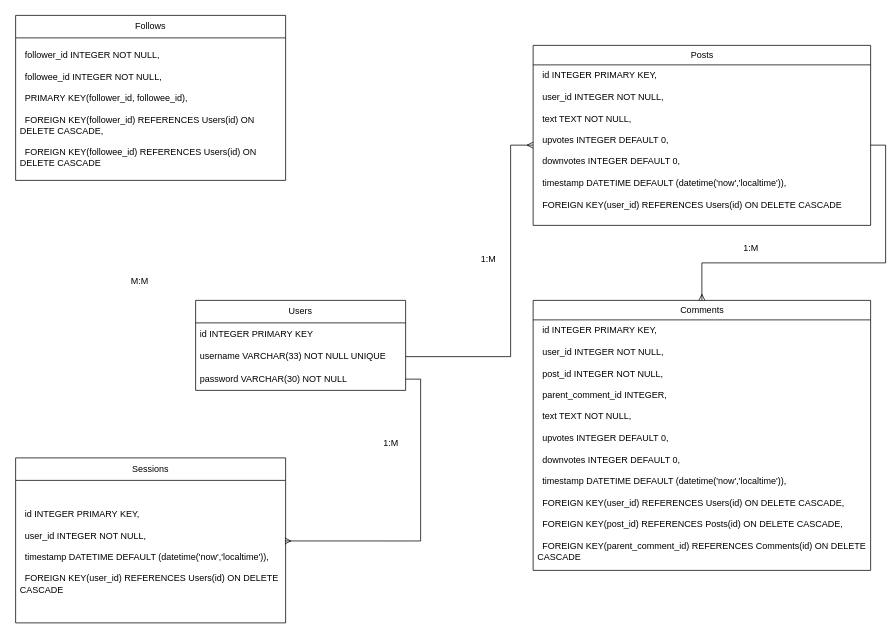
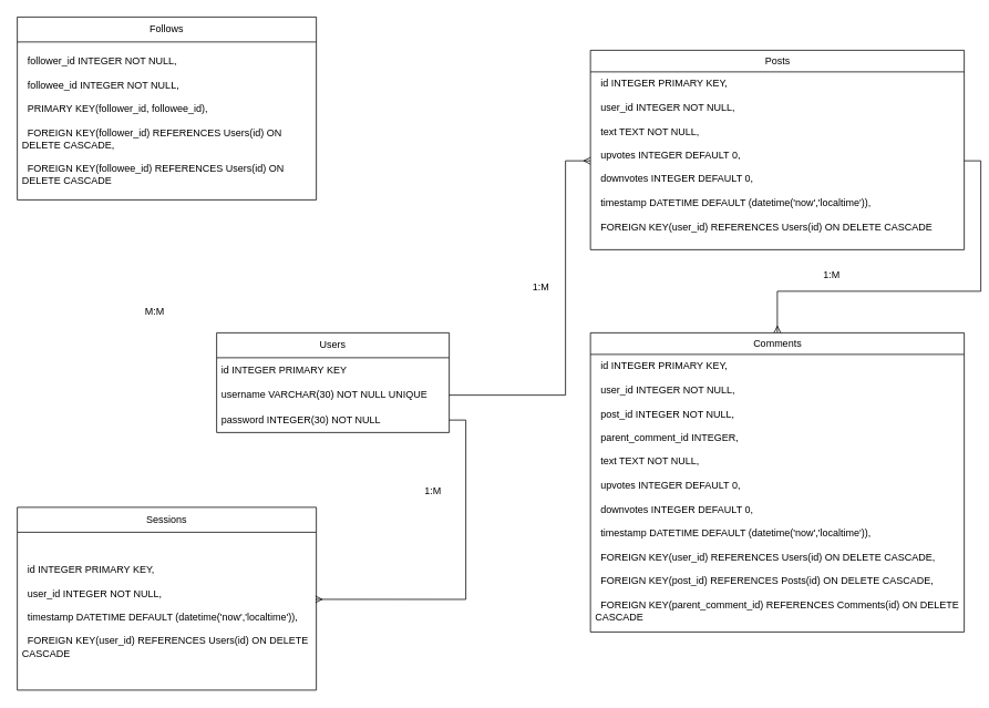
- <mxCell id="4" value="username VARCHAR(33) NOT NULL UNIQUE" style="text;strokeColor=none;fillColor=none;align=left;verticalAlign=middle;spacingLeft=4;spacingRight=4;overflow=hidden;points=[[0,0.5],[1,0.5]];portConstraint=eastwest;rotatable=0;whiteSpace=wrap;html=1;" vertex="1" parent="2"><mxGeometry y="60" width="280" height="30" as="geometry" /></mxCell>
+ <mxCell id="4" value="username VARCHAR(30) NOT NULL UNIQUE" style="text;strokeColor=none;fillColor=none;align=left;verticalAlign=middle;spacingLeft=4;spacingRight=4;overflow=hidden;points=[[0,0.5],[1,0.5]];portConstraint=eastwest;rotatable=0;whiteSpace=wrap;html=1;" vertex="1" parent="2"><mxGeometry y="60" width="280" height="30" as="geometry" /></mxCell>
- <mxCell id="5" value="password VARCHAR(30) NOT NULL" style="text;strokeColor=none;fillColor=none;align=left;verticalAlign=middle;spacingLeft=4;spacingRight=4;overflow=hidden;points=[[0,0.5],[1,0.5]];portConstraint=eastwest;rotatable=0;whiteSpace=wrap;html=1;" vertex="1" parent="2"><mxGeometry y="90" width="280" height="30" as="geometry" /></mxCell>
+ <mxCell id="5" value="password INTEGER(30) NOT NULL" style="text;strokeColor=none;fillColor=none;align=left;verticalAlign=middle;spacingLeft=4;spacingRight=4;overflow=hidden;points=[[0,0.5],[1,0.5]];portConstraint=eastwest;rotatable=0;whiteSpace=wrap;html=1;" vertex="1" parent="2"><mxGeometry y="90" width="280" height="30" as="geometry" /></mxCell>
